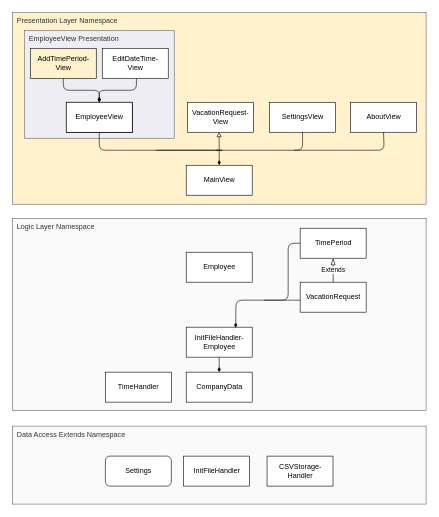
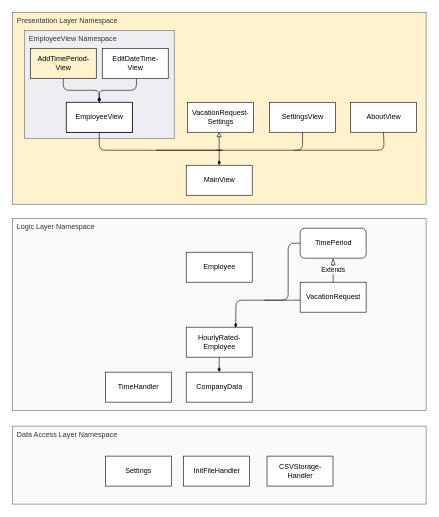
- <mxCell id="8" value="EmployeeView Presentation" style="html=1;align=left;verticalAlign=top;fillColor=#EDEDF3;fontColor=#333333;strokeColor=#666666;spacingLeft=6;allowArrows=0;connectable=0;" parent="1" vertex="1"><mxGeometry x="40" y="50" width="250" height="180" as="geometry" /></mxCell>
+ <mxCell id="8" value="EmployeeView Namespace" style="html=1;align=left;verticalAlign=top;fillColor=#EDEDF3;fontColor=#333333;strokeColor=#666666;spacingLeft=6;allowArrows=0;connectable=0;" parent="1" vertex="1"><mxGeometry x="40" y="50" width="250" height="180" as="geometry" /></mxCell>
- <mxCell id="7" value="VacationRequest-&lt;br&gt;View" style="html=1;" parent="1" vertex="1"><mxGeometry x="312" y="170" width="110" height="50" as="geometry" /></mxCell>
+ <mxCell id="7" value="VacationRequest-&lt;br&gt;Settings" style="html=1;" parent="1" vertex="1"><mxGeometry x="312" y="170" width="110" height="50" as="geometry" /></mxCell>
- <mxCell id="25" value="TimePeriod" style="html=1;" parent="1" vertex="1"><mxGeometry x="500" y="380" width="110" height="50" as="geometry" /></mxCell>
+ <mxCell id="25" value="TimePeriod" style="html=1;rounded=1;" parent="1" vertex="1"><mxGeometry x="500" y="380" width="110" height="50" as="geometry" /></mxCell>
- <mxCell id="23" value="InitFileHandler-&lt;br&gt;Employee" style="html=1;" parent="1" vertex="1"><mxGeometry x="310" y="545" width="110" height="50" as="geometry" /></mxCell>
+ <mxCell id="23" value="HourlyRated-&lt;br&gt;Employee" style="html=1;" parent="1" vertex="1"><mxGeometry x="310" y="545" width="110" height="50" as="geometry" /></mxCell>
- <mxCell id="32" value="Data Access Extends Namespace" style="html=1;align=left;verticalAlign=top;fillColor=#FAFAFA;strokeColor=#666666;fontColor=#333333;spacingLeft=6;connectable=0;allowArrows=0;" parent="1" vertex="1"><mxGeometry x="20" y="710" width="690" height="130" as="geometry" /></mxCell>
+ <mxCell id="32" value="Data Access Layer Namespace" style="html=1;align=left;verticalAlign=top;fillColor=#FAFAFA;strokeColor=#666666;fontColor=#333333;spacingLeft=6;connectable=0;allowArrows=0;" parent="1" vertex="1"><mxGeometry x="20" y="710" width="690" height="130" as="geometry" /></mxCell>
- <mxCell id="36" value="Settings" style="html=1;rounded=1;" parent="33" vertex="1"><mxGeometry width="110" height="50" as="geometry" /></mxCell>
+ <mxCell id="36" value="Settings" style="html=1;" parent="33" vertex="1"><mxGeometry width="110" height="50" as="geometry" /></mxCell>
